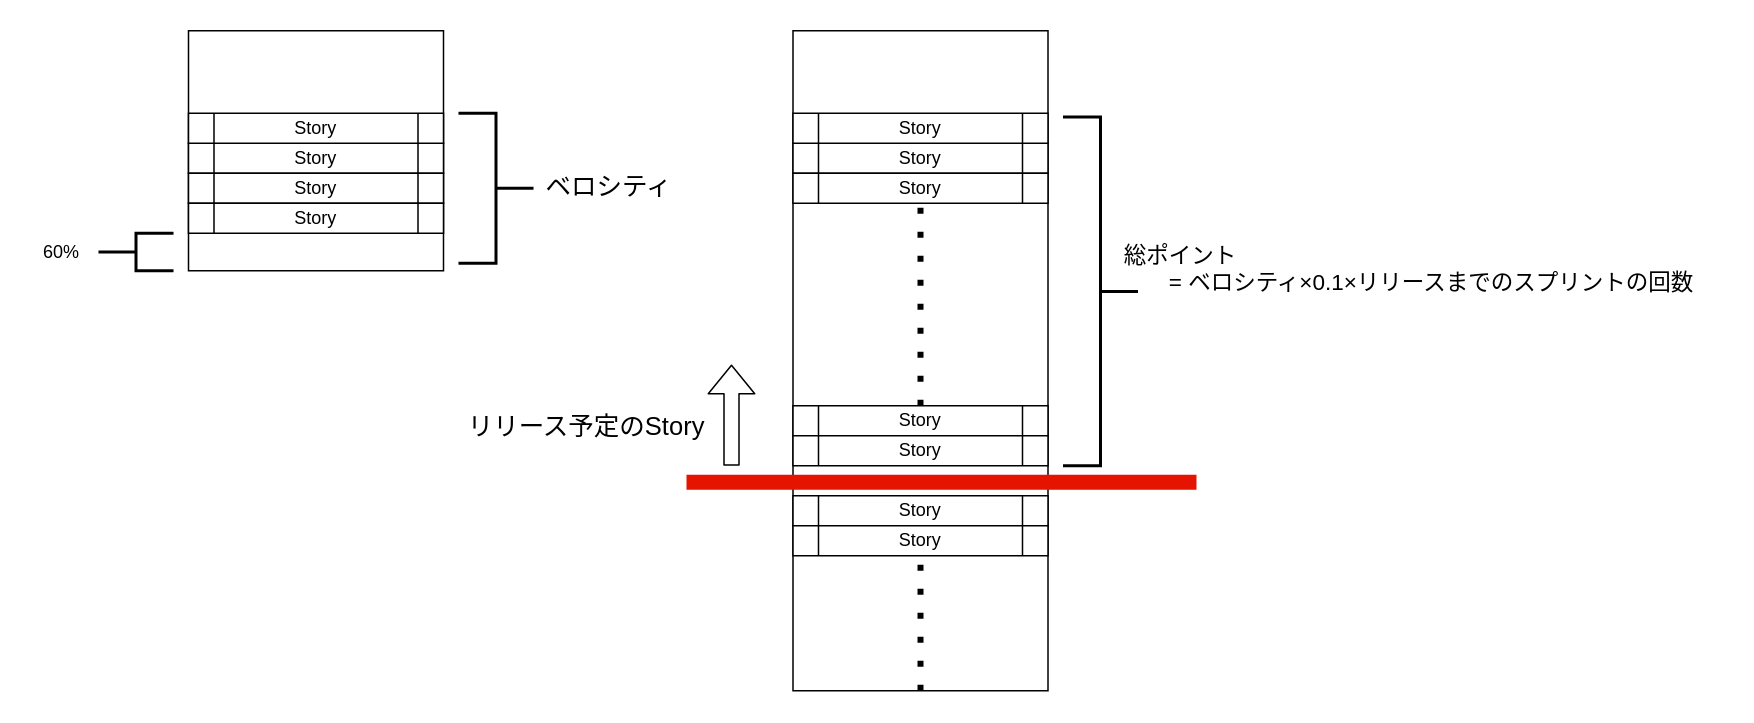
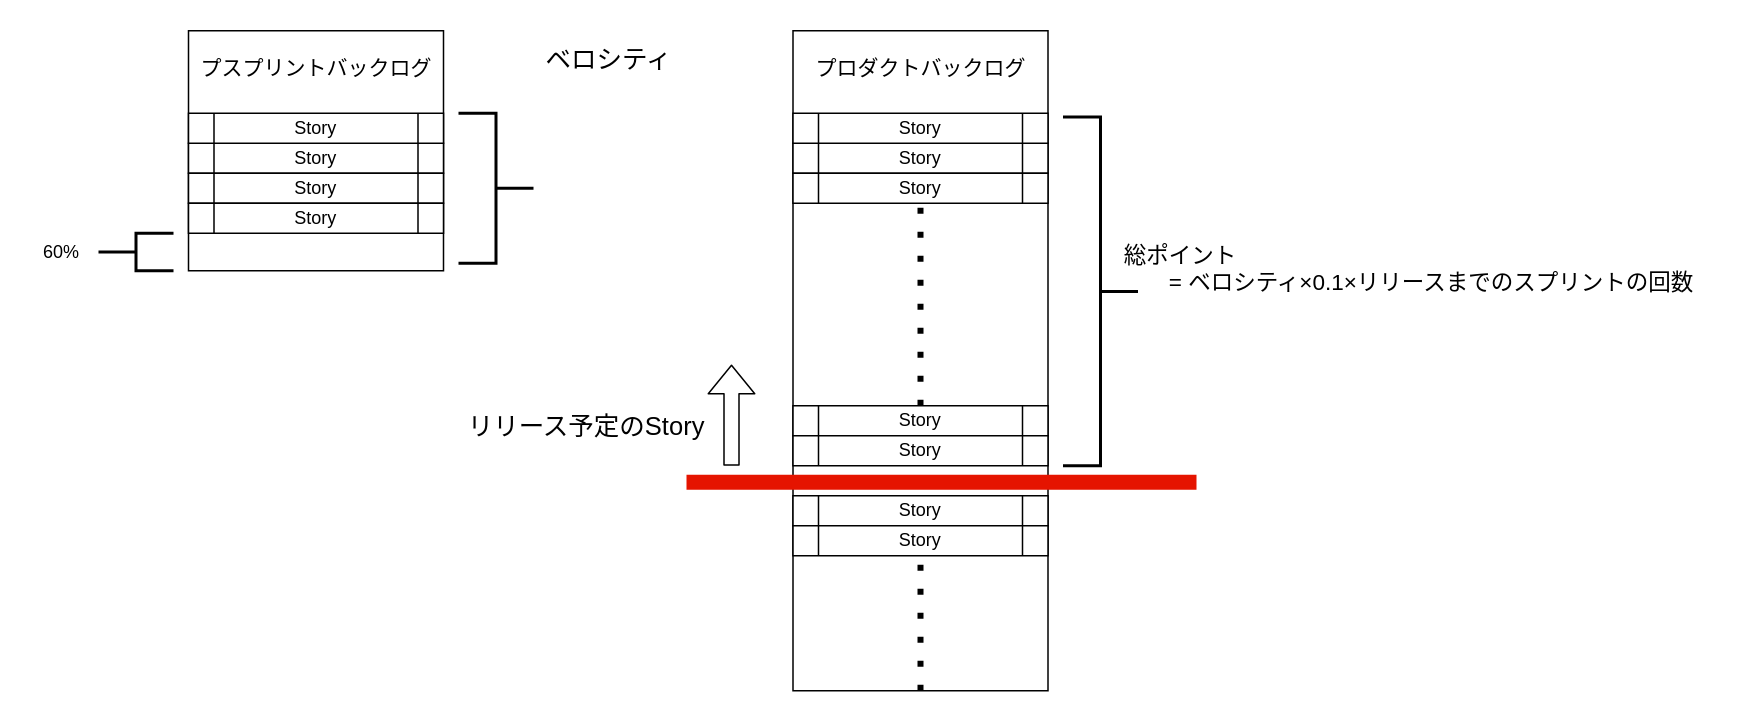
+ <mxCell id="27" value="プスプリントバックログ" style="text;html=1;align=center;verticalAlign=middle;resizable=0;points=[];autosize=1;fontSize=14;" vertex="1" parent="1"><mxGeometry x="125" y="35" width="170" height="20" as="geometry" /></mxCell>
+ <mxCell id="26" value="プロダクトバックログ" style="text;html=1;align=center;verticalAlign=middle;resizable=0;points=[];autosize=1;fontSize=14;" vertex="1" parent="1"><mxGeometry x="533" y="35" width="160" height="20" as="geometry" /></mxCell>
- <mxCell id="8" value="ベロシティ" style="text;html=1;align=center;verticalAlign=middle;resizable=0;points=[];autosize=1;fontSize=17;" vertex="1" parent="1"><mxGeometry x="355" y="110" width="100" height="30" as="geometry" /></mxCell>
+ <mxCell id="8" value="ベロシティ" style="text;html=1;align=center;verticalAlign=middle;resizable=0;points=[];autosize=1;fontSize=17;" vertex="1" parent="1"><mxGeometry x="355" y="25" width="100" height="30" as="geometry" /></mxCell>
